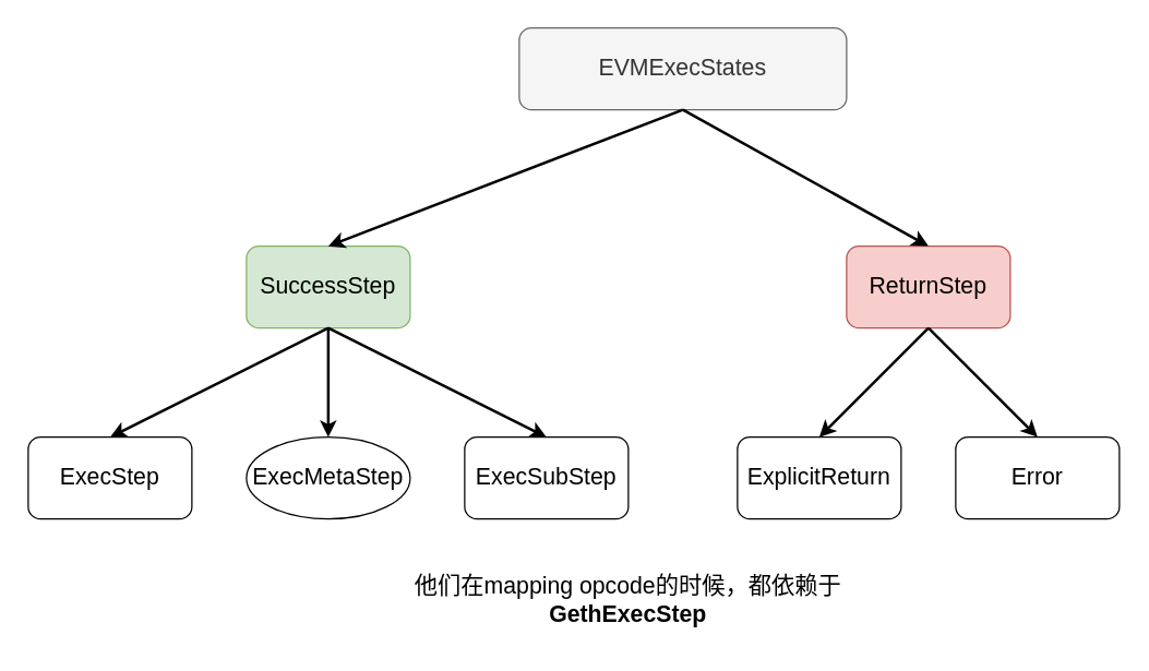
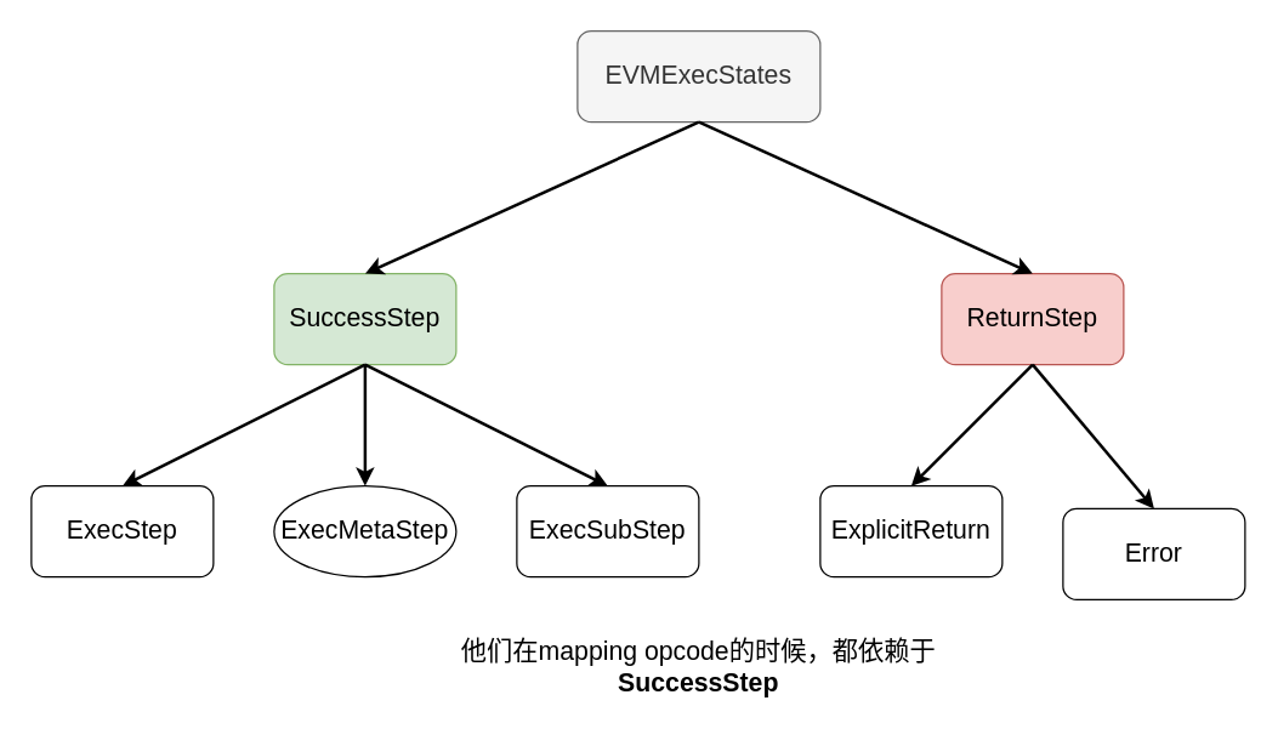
- <mxCell id="2" value="&lt;font style=&quot;font-size: 17px;&quot;&gt;EVMExecStates&lt;/font&gt;" style="rounded=1;whiteSpace=wrap;html=1;fillColor=#f5f5f5;fontColor=#333333;strokeColor=#666666;" vertex="1" parent="1"><mxGeometry x="380" y="20" width="240" height="60" as="geometry" /></mxCell>
+ <mxCell id="2" value="&lt;font style=&quot;font-size: 17px;&quot;&gt;EVMExecStates&lt;/font&gt;" style="rounded=1;whiteSpace=wrap;html=1;fillColor=#f5f5f5;fontColor=#333333;strokeColor=#666666;" vertex="1" parent="1"><mxGeometry x="380" y="20" width="160" height="60" as="geometry" /></mxCell>
- <mxCell id="9" value="Error" style="rounded=1;whiteSpace=wrap;html=1;fontSize=17;" vertex="1" parent="1"><mxGeometry x="700" y="320" width="120" height="60" as="geometry" /></mxCell>
+ <mxCell id="9" value="Error" style="rounded=1;whiteSpace=wrap;html=1;fontSize=17;" vertex="1" parent="1"><mxGeometry x="700" y="335" width="120" height="60" as="geometry" /></mxCell>
- <mxCell id="17" value="他们在mapping opcode的时候，都依赖于&lt;span data-reactroot=&quot;&quot; class=&quot;notion-enable-hover&quot; data-token-index=&quot;0&quot; style=&quot;font-weight:600&quot;&gt;GethExecStep&lt;/span&gt;" style="text;html=1;strokeColor=none;fillColor=none;align=center;verticalAlign=middle;whiteSpace=wrap;rounded=0;fontSize=17;" vertex="1" parent="1"><mxGeometry x="280" y="410" width="360" height="60" as="geometry" /></mxCell>
+ <mxCell id="17" value="他们在mapping opcode的时候，都依赖于&lt;span data-reactroot=&quot;&quot; class=&quot;notion-enable-hover&quot; data-token-index=&quot;0&quot; style=&quot;font-weight:600&quot;&gt;SuccessStep&lt;/span&gt;" style="text;html=1;strokeColor=none;fillColor=none;align=center;verticalAlign=middle;whiteSpace=wrap;rounded=0;fontSize=17;" vertex="1" parent="1"><mxGeometry x="280" y="410" width="360" height="60" as="geometry" /></mxCell>
